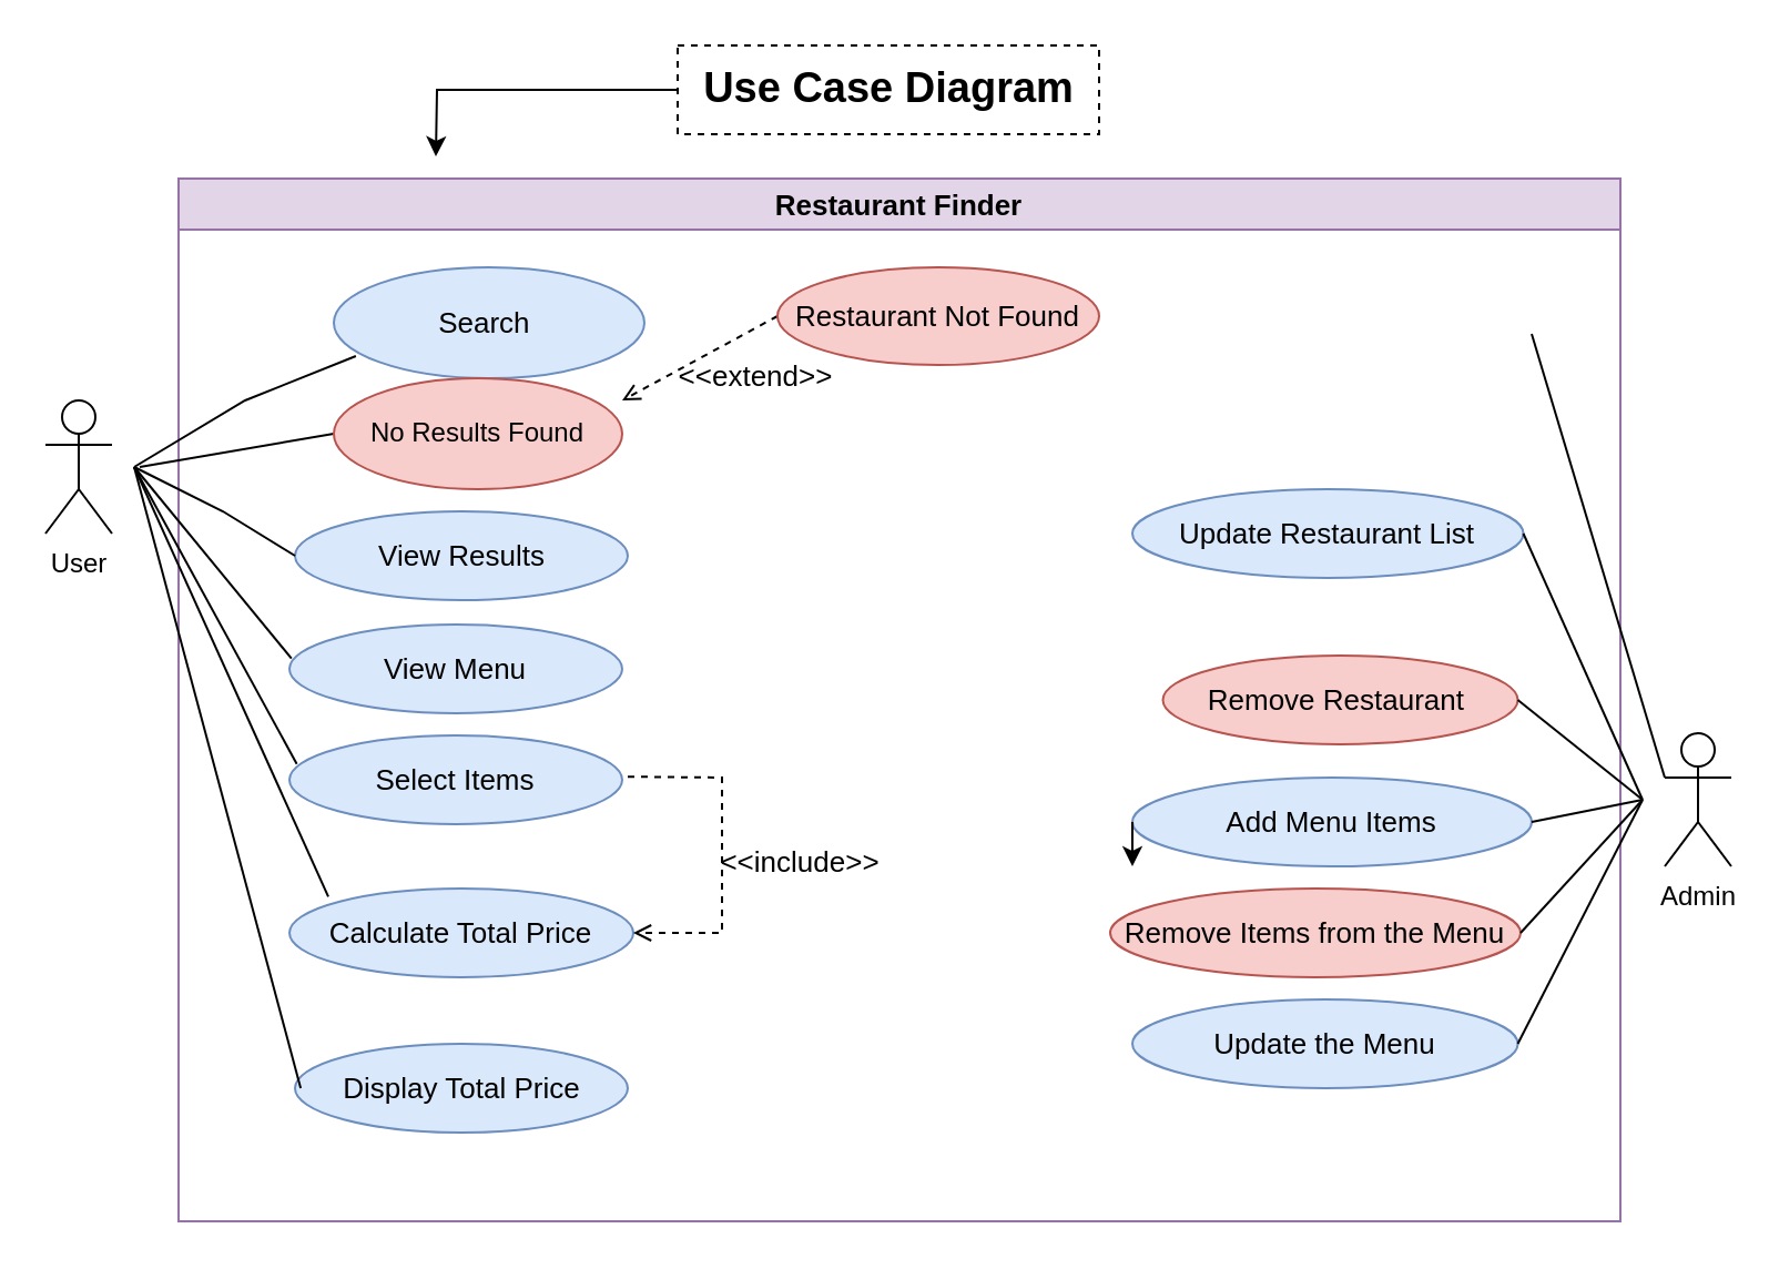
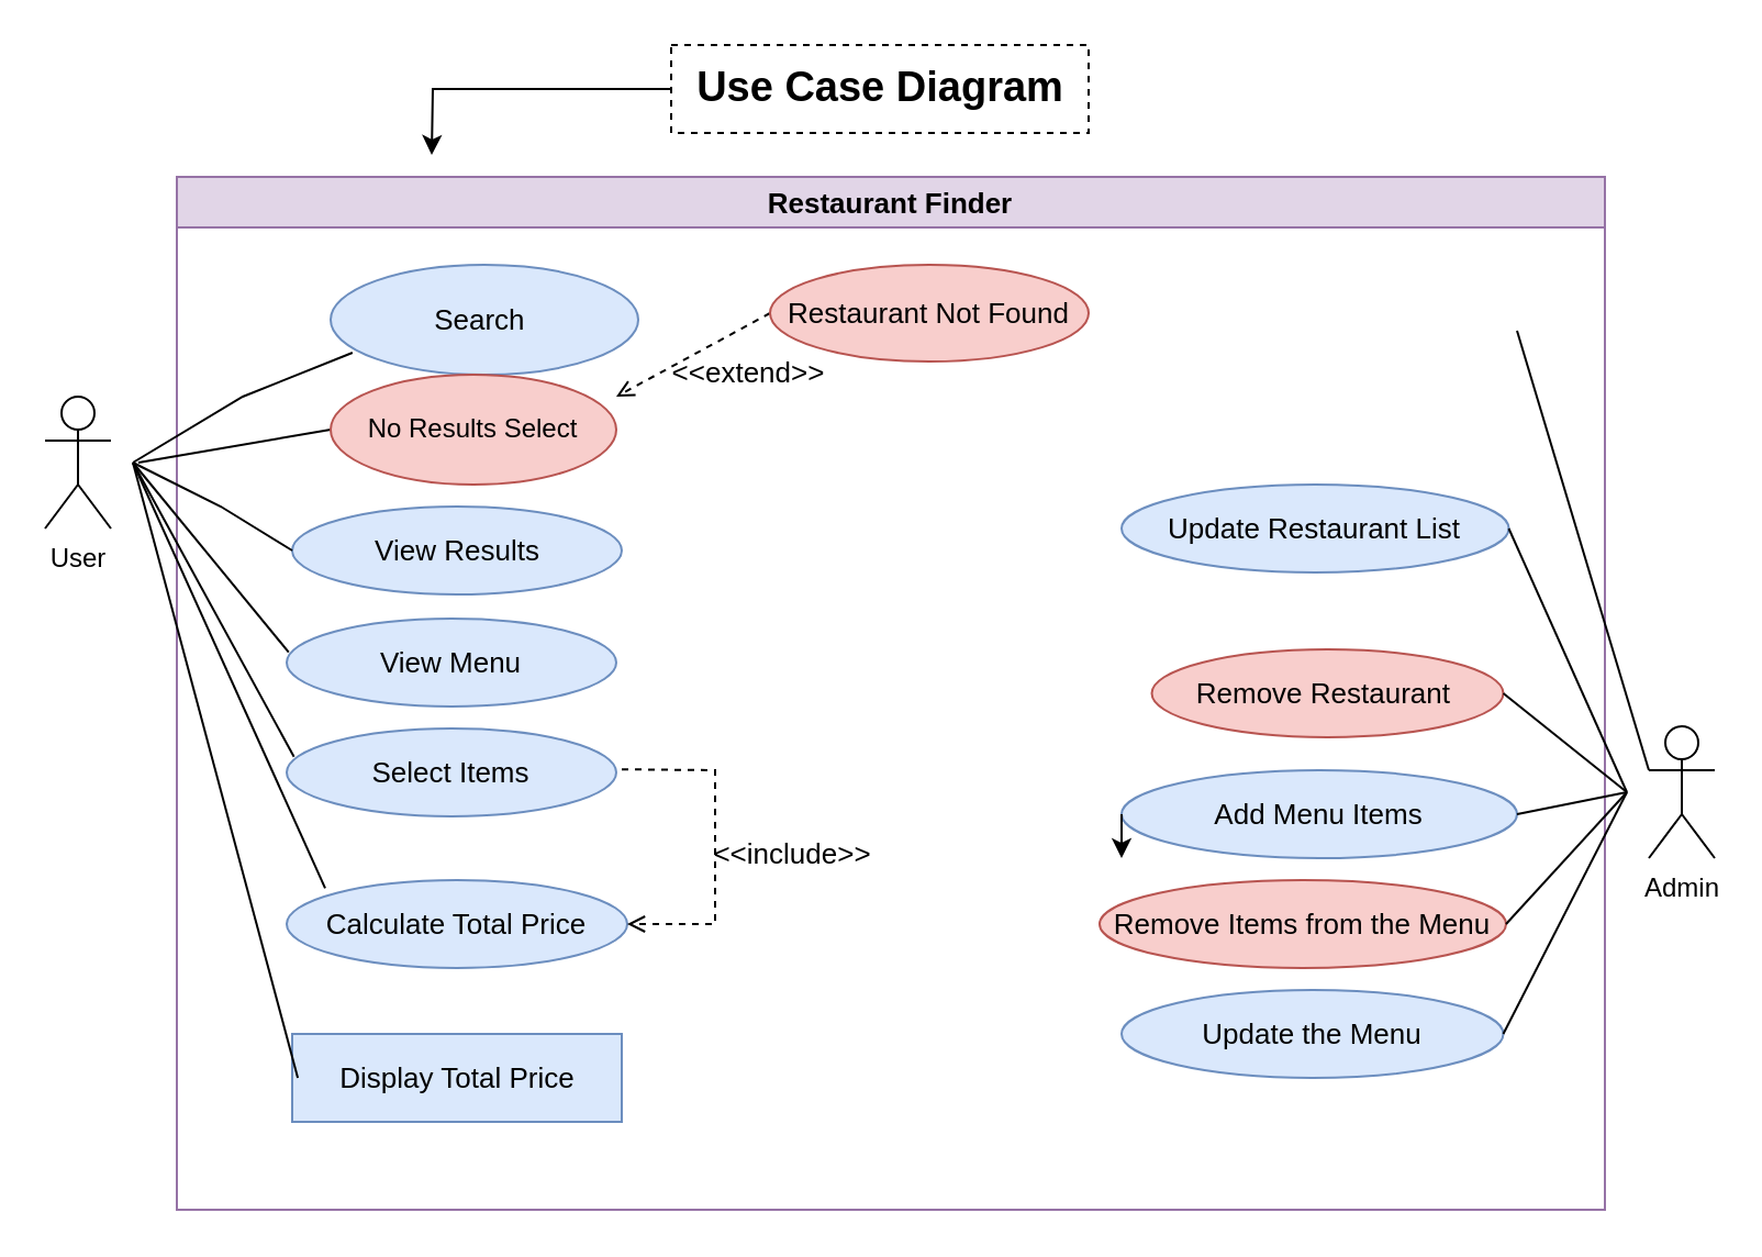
- <mxCell id="19" value="No Results Found" style="ellipse;whiteSpace=wrap;html=1;fillColor=#f8cecc;strokeColor=#b85450;" vertex="1" parent="2"><mxGeometry x="70" y="90" width="130" height="50" as="geometry" /></mxCell>
+ <mxCell id="19" value="No Results Select" style="ellipse;whiteSpace=wrap;html=1;fillColor=#f8cecc;strokeColor=#b85450;" vertex="1" parent="2"><mxGeometry x="70" y="90" width="130" height="50" as="geometry" /></mxCell>
- <mxCell id="6" value="Display Total Price" style="ellipse;whiteSpace=wrap;html=1;align=center;strokeColor=#6c8ebf;fontSize=13;fillColor=#dae8fc;" vertex="1" parent="2"><mxGeometry x="52.5" y="390" width="150" height="40" as="geometry" /></mxCell>
+ <mxCell id="6" value="Display Total Price" style="whiteSpace=wrap;html=1;align=center;strokeColor=#6c8ebf;fontSize=13;fillColor=#dae8fc;rounded=0;" vertex="1" parent="2"><mxGeometry x="52.5" y="390" width="150" height="40" as="geometry" /></mxCell>
